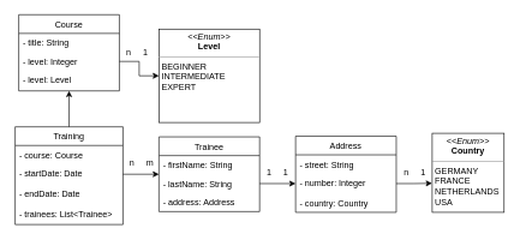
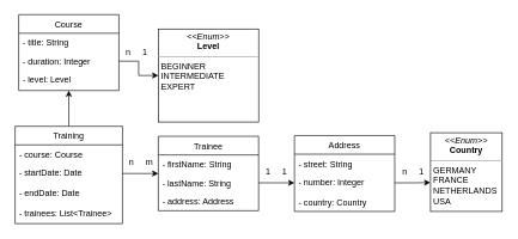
- <mxCell id="4" value="- level: Integer" style="text;strokeColor=none;fillColor=none;align=left;verticalAlign=top;spacingLeft=4;spacingRight=4;overflow=hidden;rotatable=0;points=[[0,0.5],[1,0.5]];portConstraint=eastwest;" vertex="1" parent="2"><mxGeometry y="52" width="140" height="26" as="geometry" /></mxCell>
+ <mxCell id="4" value="- duration: Integer" style="text;strokeColor=none;fillColor=none;align=left;verticalAlign=top;spacingLeft=4;spacingRight=4;overflow=hidden;rotatable=0;points=[[0,0.5],[1,0.5]];portConstraint=eastwest;" vertex="1" parent="2"><mxGeometry y="52" width="140" height="26" as="geometry" /></mxCell>
